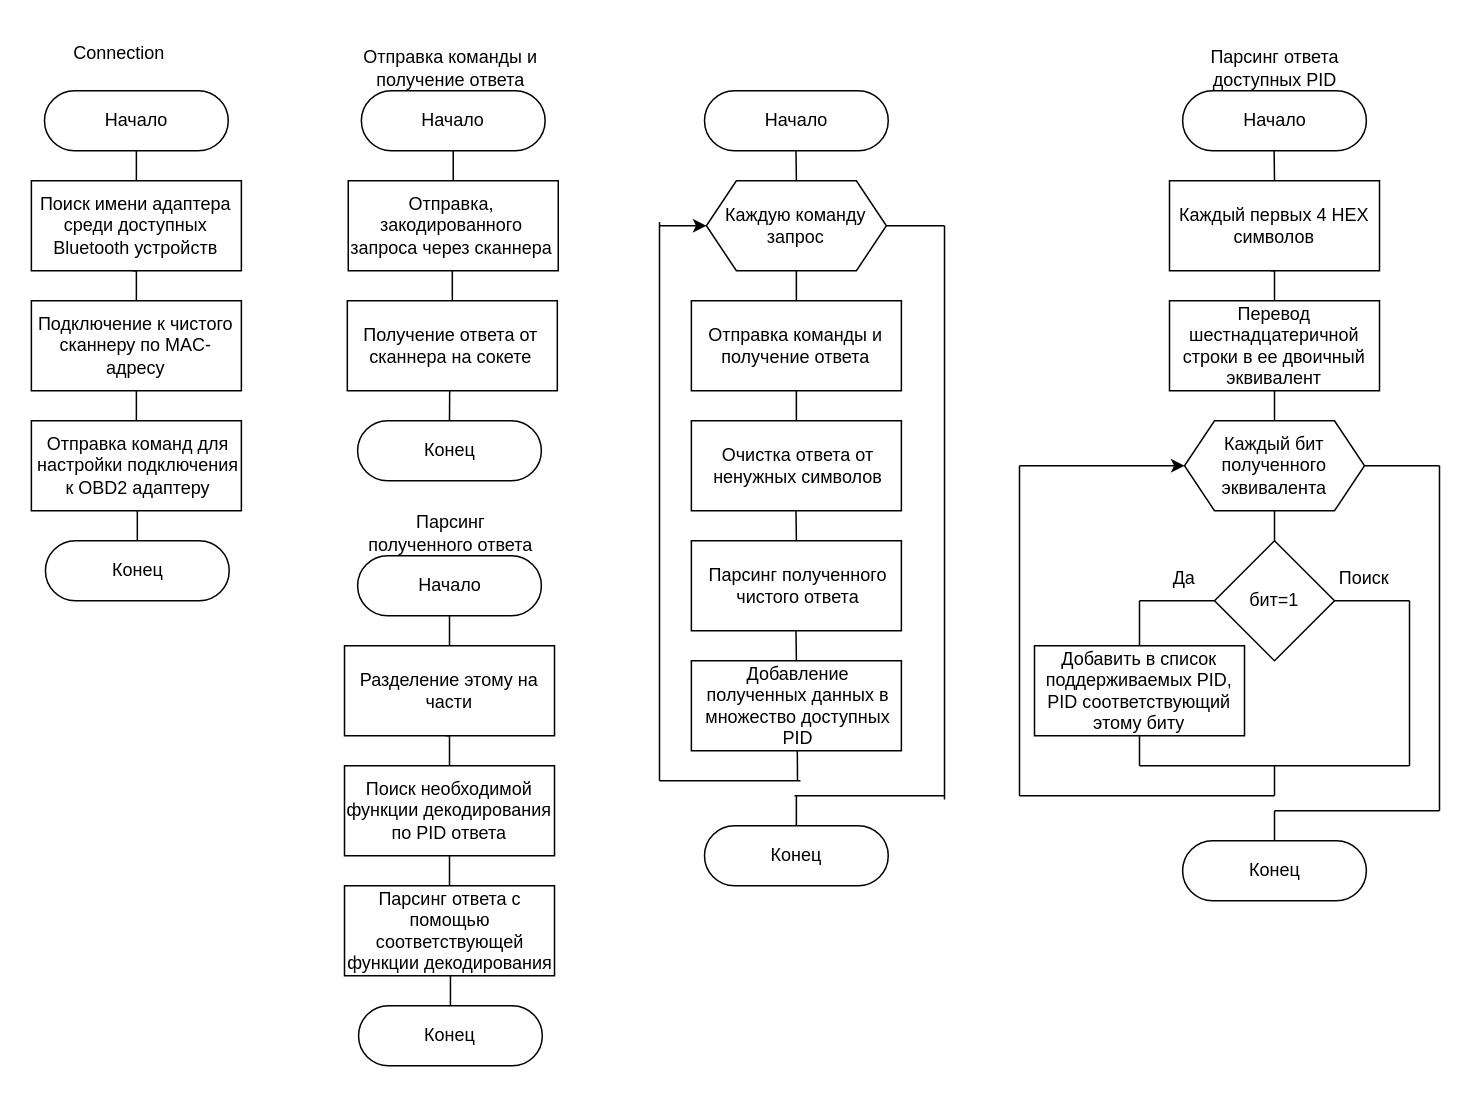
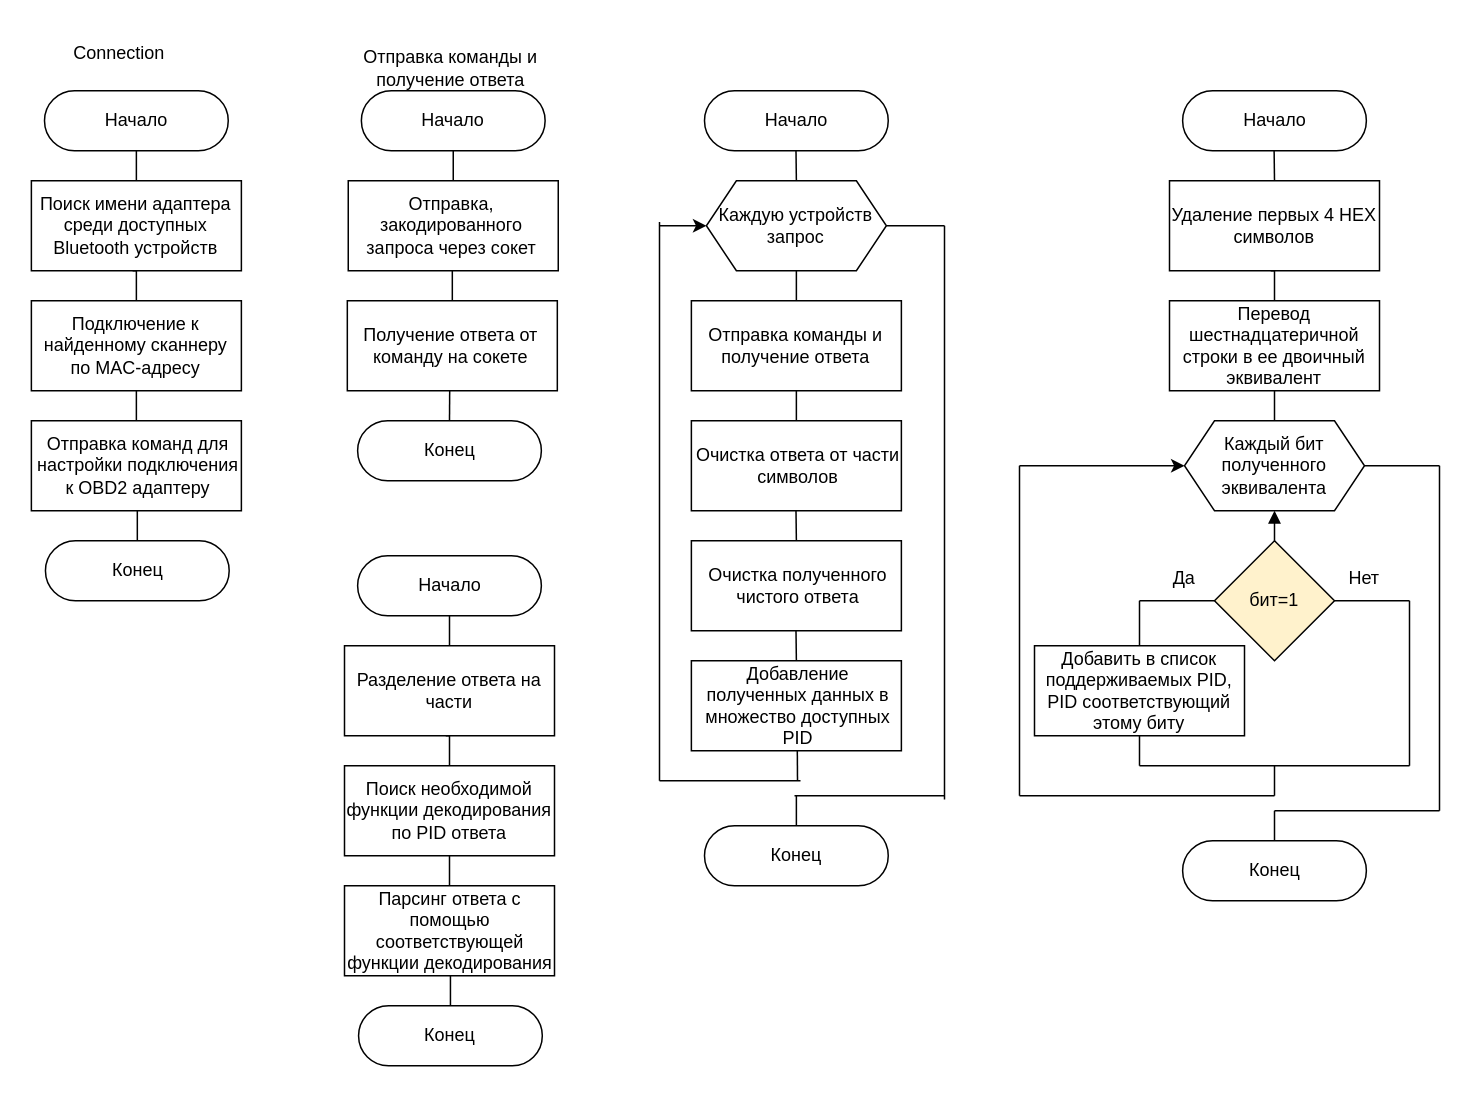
- <mxCell id="42" value="Парсинг ответа доступных PID" style="text;html=1;align=center;verticalAlign=middle;whiteSpace=wrap;rounded=0;" vertex="1" parent="1"><mxGeometry x="804.63" y="30" width="88.75" height="30" as="geometry" /></mxCell>
- <mxCell id="20" value="Отправка, закодированного запроса через сканнера" style="text;html=1;align=center;verticalAlign=middle;whiteSpace=wrap;rounded=0;" vertex="1" parent="1"><mxGeometry x="230.25" y="120" width="141.25" height="60" as="geometry" /></mxCell>
+ <mxCell id="20" value="Отправка, закодированного запроса через сокет" style="text;html=1;align=center;verticalAlign=middle;whiteSpace=wrap;rounded=0;" vertex="1" parent="1"><mxGeometry x="230.25" y="120" width="141.25" height="60" as="geometry" /></mxCell>
- <mxCell id="51" value="Каждую команду запрос" style="shape=hexagon;perimeter=hexagonPerimeter2;whiteSpace=wrap;html=1;fixedSize=1;" vertex="1" parent="1"><mxGeometry x="470.26" y="120" width="120" height="60" as="geometry" /></mxCell>
+ <mxCell id="51" value="Каждую устройств запрос" style="shape=hexagon;perimeter=hexagonPerimeter2;whiteSpace=wrap;html=1;fixedSize=1;" vertex="1" parent="1"><mxGeometry x="470.26" y="120" width="120" height="60" as="geometry" /></mxCell>
- <mxCell id="68" value="Каждый первых 4 HEX символов" style="text;html=1;align=center;verticalAlign=middle;whiteSpace=wrap;rounded=0;" vertex="1" parent="1"><mxGeometry x="779" y="120" width="140" height="60" as="geometry" /></mxCell>
+ <mxCell id="68" value="Удаление первых 4 HEX символов" style="text;html=1;align=center;verticalAlign=middle;whiteSpace=wrap;rounded=0;" vertex="1" parent="1"><mxGeometry x="779" y="120" width="140" height="60" as="geometry" /></mxCell>
- <mxCell id="12" value="Подключение к чистого сканнеру по MAC-адресу" style="text;html=1;align=center;verticalAlign=middle;whiteSpace=wrap;rounded=0;" vertex="1" parent="1"><mxGeometry x="20.25" y="200" width="140" height="60" as="geometry" /></mxCell>
+ <mxCell id="12" value="Подключение к найденному сканнеру по MAC-адресу" style="text;html=1;align=center;verticalAlign=middle;whiteSpace=wrap;rounded=0;" vertex="1" parent="1"><mxGeometry x="20.25" y="200" width="140" height="60" as="geometry" /></mxCell>
- <mxCell id="22" value="Получение ответа от сканнера на сокете" style="text;html=1;align=center;verticalAlign=middle;whiteSpace=wrap;rounded=0;" vertex="1" parent="1"><mxGeometry x="230.25" y="200" width="140" height="60" as="geometry" /></mxCell>
+ <mxCell id="22" value="Получение ответа от команду на сокете" style="text;html=1;align=center;verticalAlign=middle;whiteSpace=wrap;rounded=0;" vertex="1" parent="1"><mxGeometry x="230.25" y="200" width="140" height="60" as="geometry" /></mxCell>
- <mxCell id="47" value="Очистка ответа от ненужных символов" style="text;html=1;align=center;verticalAlign=middle;whiteSpace=wrap;rounded=0;" vertex="1" parent="1"><mxGeometry x="461.5" y="280" width="138.75" height="60" as="geometry" /></mxCell>
+ <mxCell id="47" value="Очистка ответа от части символов" style="text;html=1;align=center;verticalAlign=middle;whiteSpace=wrap;rounded=0;" vertex="1" parent="1"><mxGeometry x="461.5" y="280" width="138.75" height="60" as="geometry" /></mxCell>
- <mxCell id="78" value="" style="endArrow=none;html=1;rounded=0;entryX=0.5;entryY=1;entryDx=0;entryDy=0;exitX=0.5;exitY=0;exitDx=0;exitDy=0;" edge="1" parent="1" source="77" target="75"><mxGeometry width="50" height="50" relative="1" as="geometry"><mxPoint x="529" y="340" as="sourcePoint" /><mxPoint x="579" y="290" as="targetPoint" /></mxGeometry></mxCell>
+ <mxCell id="78" value="" style="endArrow=block;html=1;rounded=0;entryX=0.5;entryY=1;entryDx=0;entryDy=0;exitX=0.5;exitY=0;exitDx=0;exitDy=0;" edge="1" parent="1" source="77" target="75"><mxGeometry width="50" height="50" relative="1" as="geometry"><mxPoint x="529" y="340" as="sourcePoint" /><mxPoint x="579" y="290" as="targetPoint" /></mxGeometry></mxCell>
- <mxCell id="28" value="Парсинг полученного ответа" style="text;html=1;align=center;verticalAlign=middle;whiteSpace=wrap;rounded=0;" vertex="1" parent="1"><mxGeometry x="240.25" y="340" width="120" height="30" as="geometry" /></mxCell>
- <mxCell id="94" value="Поиск" style="text;html=1;align=center;verticalAlign=middle;whiteSpace=wrap;rounded=0;" vertex="1" parent="1"><mxGeometry x="879" y="370" width="60" height="30" as="geometry" /></mxCell>
+ <mxCell id="94" value="Нет" style="text;html=1;align=center;verticalAlign=middle;whiteSpace=wrap;rounded=0;" vertex="1" parent="1"><mxGeometry x="879" y="370" width="60" height="30" as="geometry" /></mxCell>
- <mxCell id="54" value="Парсинг полученного чистого ответа" style="text;html=1;align=center;verticalAlign=middle;whiteSpace=wrap;rounded=0;" vertex="1" parent="1"><mxGeometry x="461.5" y="360" width="138.75" height="60" as="geometry" /></mxCell>
+ <mxCell id="54" value="Очистка полученного чистого ответа" style="text;html=1;align=center;verticalAlign=middle;whiteSpace=wrap;rounded=0;" vertex="1" parent="1"><mxGeometry x="461.5" y="360" width="138.75" height="60" as="geometry" /></mxCell>
- <mxCell id="77" value="бит=1" style="rhombus;whiteSpace=wrap;html=1;" vertex="1" parent="1"><mxGeometry x="809.01" y="360" width="80" height="80" as="geometry" /></mxCell>
+ <mxCell id="77" value="бит=1" style="rhombus;whiteSpace=wrap;html=1;fillColor=#fff2cc;" vertex="1" parent="1"><mxGeometry x="809.01" y="360" width="80" height="80" as="geometry" /></mxCell>
- <mxCell id="31" value="Разделение этому на части" style="text;html=1;align=center;verticalAlign=middle;whiteSpace=wrap;rounded=0;" vertex="1" parent="1"><mxGeometry x="229" y="430" width="140" height="60" as="geometry" /></mxCell>
+ <mxCell id="31" value="Разделение ответа на части" style="text;html=1;align=center;verticalAlign=middle;whiteSpace=wrap;rounded=0;" vertex="1" parent="1"><mxGeometry x="229" y="430" width="140" height="60" as="geometry" /></mxCell>
